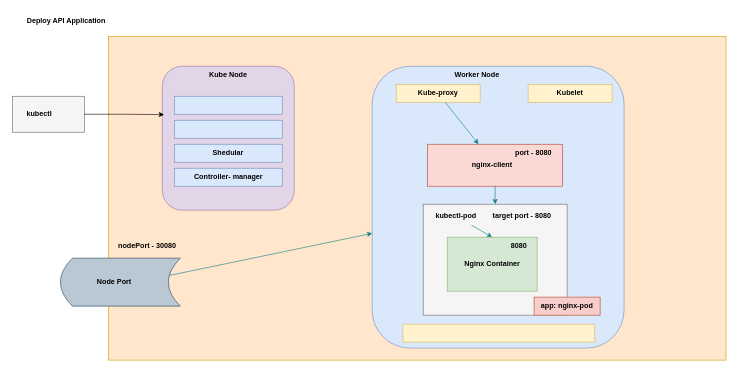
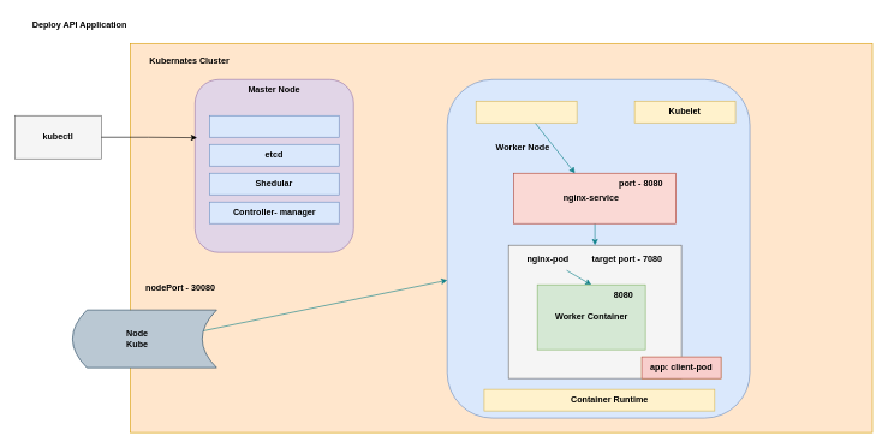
+ <mxCell id="5" value="&lt;b&gt;&lt;font color=&quot;#000000&quot;&gt;Kubernates Cluster&lt;/font&gt;&lt;/b&gt;" style="text;html=1;align=center;verticalAlign=middle;whiteSpace=wrap;rounded=0;" parent="1" vertex="1"><mxGeometry x="190" y="70" width="145" height="30" as="geometry" /></mxCell>
- <mxCell id="6" value="&lt;b&gt;&lt;font color=&quot;#000000&quot;&gt;Kube Node&lt;/font&gt;&lt;/b&gt;" style="text;html=1;align=center;verticalAlign=middle;whiteSpace=wrap;rounded=0;" parent="1" vertex="1"><mxGeometry x="335" y="110" width="90" height="30" as="geometry" /></mxCell>
+ <mxCell id="6" value="&lt;b&gt;&lt;font color=&quot;#000000&quot;&gt;Master Node&lt;/font&gt;&lt;/b&gt;" style="text;html=1;align=center;verticalAlign=middle;whiteSpace=wrap;rounded=0;" parent="1" vertex="1"><mxGeometry x="335" y="110" width="90" height="30" as="geometry" /></mxCell>
- <mxCell id="19" value="&lt;b&gt;&lt;font color=&quot;#000000&quot;&gt;Worker Node&lt;/font&gt;&lt;/b&gt;" style="text;html=1;align=center;verticalAlign=middle;whiteSpace=wrap;rounded=0;" parent="1" vertex="1"><mxGeometry x="750" y="110" width="90" height="30" as="geometry" /></mxCell>
+ <mxCell id="19" value="&lt;b&gt;&lt;font color=&quot;#000000&quot;&gt;Worker Node&lt;/font&gt;&lt;/b&gt;" style="text;html=1;align=center;verticalAlign=middle;whiteSpace=wrap;rounded=0;" parent="1" vertex="1"><mxGeometry x="680" y="190" width="90" height="30" as="geometry" /></mxCell>
- <mxCell id="43" value="&lt;b&gt;&lt;font color=&quot;#000000&quot;&gt;Kube-proxy&lt;/font&gt;&lt;/b&gt;" style="text;html=1;align=center;verticalAlign=middle;whiteSpace=wrap;rounded=0;" parent="1" vertex="1"><mxGeometry x="685" y="140" width="90" height="30" as="geometry" /></mxCell>
- <mxCell id="39" value="&lt;b&gt;&lt;font color=&quot;#000000&quot;&gt;kubectl&lt;/font&gt;&lt;/b&gt;" style="text;html=1;align=center;verticalAlign=middle;whiteSpace=wrap;rounded=0;" parent="37" vertex="1"><mxGeometry x="15" y="15" width="60" height="30" as="geometry" /></mxCell>
+ <mxCell id="39" value="&lt;b&gt;&lt;font color=&quot;#000000&quot;&gt;kubectl&lt;/font&gt;&lt;/b&gt;" style="text;html=1;align=center;verticalAlign=middle;whiteSpace=wrap;rounded=0;" parent="37" vertex="1"><mxGeometry x="30" y="15" width="60" height="30" as="geometry" /></mxCell>
+ <mxCell id="11" value="&lt;b&gt;&lt;font color=&quot;#000000&quot;&gt;etcd&lt;/font&gt;&lt;/b&gt;" style="text;html=1;align=center;verticalAlign=middle;whiteSpace=wrap;rounded=0;" parent="9" vertex="1"><mxGeometry x="45" width="90" height="30" as="geometry" /></mxCell>
- <mxCell id="49" value="&lt;b&gt;&lt;font color=&quot;#000000&quot;&gt;nginx-client&lt;/font&gt;&lt;/b&gt;" style="text;html=1;align=center;verticalAlign=middle;whiteSpace=wrap;rounded=0;" parent="1" vertex="1"><mxGeometry x="770" y="260" width="100" height="30" as="geometry" /></mxCell>
+ <mxCell id="49" value="&lt;b&gt;&lt;font color=&quot;#000000&quot;&gt;nginx-service&lt;/font&gt;&lt;/b&gt;" style="text;html=1;align=center;verticalAlign=middle;whiteSpace=wrap;rounded=0;" parent="1" vertex="1"><mxGeometry x="770" y="260" width="100" height="30" as="geometry" /></mxCell>
- <mxCell id="28" value="&lt;b&gt;&lt;font color=&quot;#000000&quot;&gt;kubectl-pod&lt;/font&gt;&lt;/b&gt;" style="text;html=1;align=center;verticalAlign=middle;whiteSpace=wrap;rounded=0;" parent="1" vertex="1"><mxGeometry x="710" y="345" width="100" height="30" as="geometry" /></mxCell>
+ <mxCell id="28" value="&lt;b&gt;&lt;font color=&quot;#000000&quot;&gt;nginx-pod&lt;/font&gt;&lt;/b&gt;" style="text;html=1;align=center;verticalAlign=middle;whiteSpace=wrap;rounded=0;" parent="1" vertex="1"><mxGeometry x="710" y="345" width="100" height="30" as="geometry" /></mxCell>
- <mxCell id="51" value="&lt;b&gt;target port - 8080&lt;/b&gt;" style="text;html=1;strokeColor=none;fillColor=none;align=center;verticalAlign=middle;whiteSpace=wrap;rounded=0;fontColor=#000000;" parent="1" vertex="1"><mxGeometry x="800" y="345" width="140" height="30" as="geometry" /></mxCell>
+ <mxCell id="51" value="&lt;b&gt;target port - 7080&lt;/b&gt;" style="text;html=1;strokeColor=none;fillColor=none;align=center;verticalAlign=middle;whiteSpace=wrap;rounded=0;fontColor=#000000;" parent="1" vertex="1"><mxGeometry x="800" y="345" width="140" height="30" as="geometry" /></mxCell>
- <mxCell id="50" value="&lt;b&gt;nodePort - 30080&lt;/b&gt;" style="text;html=1;strokeColor=none;fillColor=none;align=center;verticalAlign=middle;whiteSpace=wrap;rounded=0;fontColor=#000000;" parent="1" vertex="1"><mxGeometry x="190" y="395" width="110" height="30" as="geometry" /></mxCell>
+ <mxCell id="50" value="&lt;b&gt;nodePort - 30080&lt;/b&gt;" style="text;html=1;strokeColor=none;fillColor=none;align=center;verticalAlign=middle;whiteSpace=wrap;rounded=0;fontColor=#000000;" parent="1" vertex="1"><mxGeometry x="195" y="385" width="110" height="30" as="geometry" /></mxCell>
- <mxCell id="32" value="&lt;font color=&quot;#000000&quot;&gt;&lt;b&gt;Nginx Container&lt;/b&gt;&lt;/font&gt;" style="text;html=1;align=center;verticalAlign=middle;whiteSpace=wrap;rounded=0;" parent="30" vertex="1"><mxGeometry x="12.5" y="22.5" width="125" height="45" as="geometry" /></mxCell>
+ <mxCell id="32" value="&lt;font color=&quot;#000000&quot;&gt;&lt;b&gt;Worker Container&lt;/b&gt;&lt;/font&gt;" style="text;html=1;align=center;verticalAlign=middle;whiteSpace=wrap;rounded=0;" parent="30" vertex="1"><mxGeometry x="12.5" y="22.5" width="125" height="45" as="geometry" /></mxCell>
- <mxCell id="46" value="&lt;b&gt;Node Port&lt;/b&gt;" style="text;html=1;strokeColor=none;fillColor=none;align=center;verticalAlign=middle;whiteSpace=wrap;rounded=0;fontColor=#000000;" parent="1" vertex="1"><mxGeometry x="160" y="455" width="60" height="30" as="geometry" /></mxCell>
+ <mxCell id="46" value="&lt;b&gt;Node Kube&lt;/b&gt;" style="text;html=1;strokeColor=none;fillColor=none;align=center;verticalAlign=middle;whiteSpace=wrap;rounded=0;fontColor=#000000;" parent="1" vertex="1"><mxGeometry x="160" y="455" width="60" height="30" as="geometry" /></mxCell>
- <mxCell id="36" value="&lt;b&gt;&lt;font color=&quot;#000000&quot;&gt;app: nginx-pod&lt;/font&gt;&lt;/b&gt;" style="text;html=1;align=center;verticalAlign=middle;whiteSpace=wrap;rounded=0;fillColor=#f8cecc;strokeColor=#b85450;" parent="34" vertex="1"><mxGeometry x="-20" width="110" height="30" as="geometry" /></mxCell>
+ <mxCell id="36" value="&lt;b&gt;&lt;font color=&quot;#000000&quot;&gt;app: client-pod&lt;/font&gt;&lt;/b&gt;" style="text;html=1;align=center;verticalAlign=middle;whiteSpace=wrap;rounded=0;fillColor=#f8cecc;strokeColor=#b85450;" parent="34" vertex="1"><mxGeometry x="-20" width="110" height="30" as="geometry" /></mxCell>
+ <mxCell id="25" value="&lt;b&gt;&lt;font color=&quot;#000000&quot;&gt;Container Runtime&lt;/font&gt;&lt;/b&gt;" style="text;html=1;align=center;verticalAlign=middle;whiteSpace=wrap;rounded=0;" parent="23" vertex="1"><mxGeometry x="57.5" width="232.5" height="30" as="geometry" /></mxCell>
